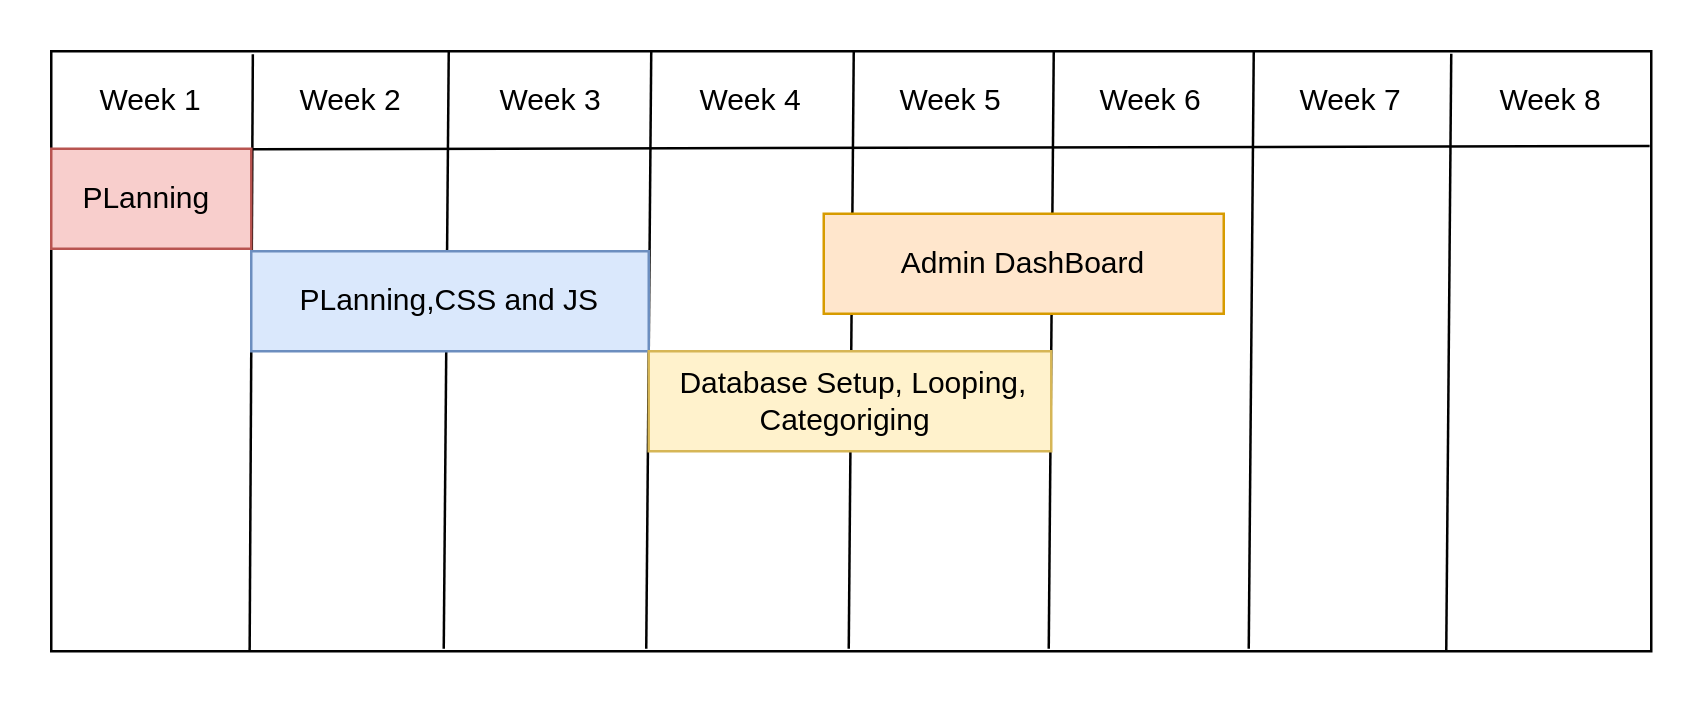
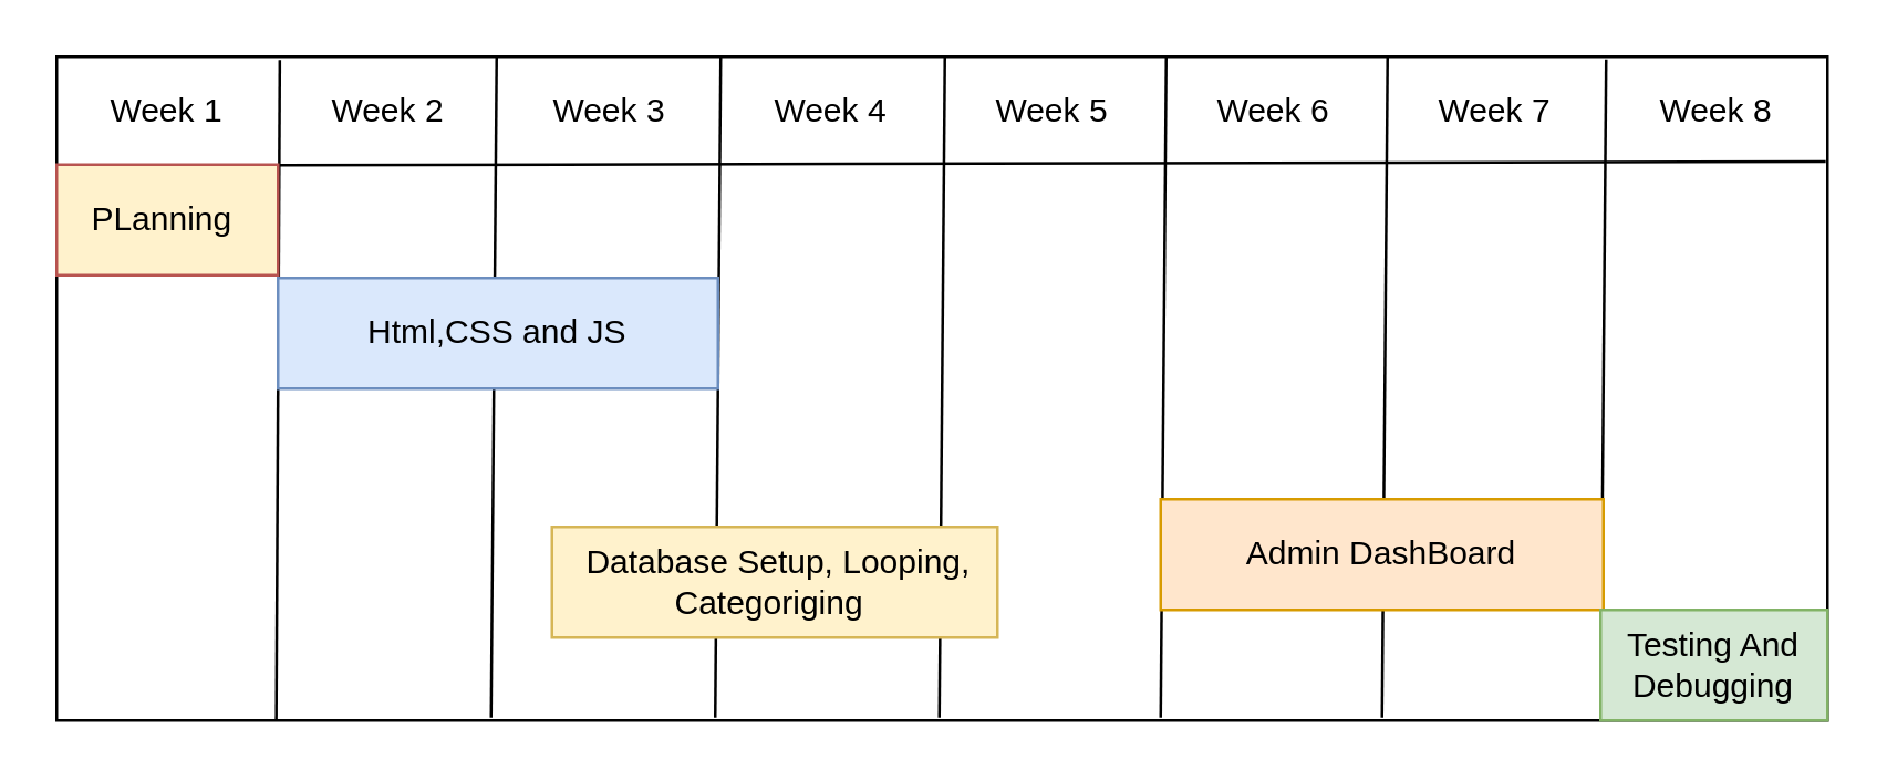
- <mxCell id="20" value="PLanning&amp;nbsp;" style="rounded=0;whiteSpace=wrap;html=1;fillColor=#f8cecc;strokeColor=#b85450;" vertex="1" parent="1"><mxGeometry x="20" y="59" width="80" height="40" as="geometry" /></mxCell>
+ <mxCell id="20" value="PLanning&amp;nbsp;" style="rounded=0;whiteSpace=wrap;html=1;fillColor=#fff2cc;strokeColor=#b85450;" vertex="1" parent="1"><mxGeometry x="20" y="59" width="80" height="40" as="geometry" /></mxCell>
- <mxCell id="23" value="Admin DashBoard" style="rounded=0;whiteSpace=wrap;html=1;fillColor=#ffe6cc;strokeColor=#d79b00;" vertex="1" parent="1"><mxGeometry x="329" y="85" width="160" height="40" as="geometry" /></mxCell>
+ <mxCell id="23" value="Admin DashBoard" style="rounded=0;whiteSpace=wrap;html=1;fillColor=#ffe6cc;strokeColor=#d79b00;" vertex="1" parent="1"><mxGeometry x="419" y="180" width="160" height="40" as="geometry" /></mxCell>
- <mxCell id="21" value="PLanning,CSS and JS" style="rounded=0;whiteSpace=wrap;html=1;fillColor=#dae8fc;strokeColor=#6c8ebf;" vertex="1" parent="1"><mxGeometry x="100" y="100" width="159" height="40" as="geometry" /></mxCell>
+ <mxCell id="21" value="Html,CSS and JS" style="rounded=0;whiteSpace=wrap;html=1;fillColor=#dae8fc;strokeColor=#6c8ebf;" vertex="1" parent="1"><mxGeometry x="100" y="100" width="159" height="40" as="geometry" /></mxCell>
- <mxCell id="22" value="&amp;nbsp;Database Setup, Looping, Categoriging&amp;nbsp;" style="rounded=0;whiteSpace=wrap;html=1;fillColor=#fff2cc;strokeColor=#d6b656;" vertex="1" parent="1"><mxGeometry x="259" y="140" width="161" height="40" as="geometry" /></mxCell>
+ <mxCell id="22" value="&amp;nbsp;Database Setup, Looping, Categoriging&amp;nbsp;" style="rounded=0;whiteSpace=wrap;html=1;fillColor=#fff2cc;strokeColor=#d6b656;" vertex="1" parent="1"><mxGeometry x="199" y="190" width="161" height="40" as="geometry" /></mxCell>
+ <mxCell id="24" value="Testing And Debugging" style="rounded=0;whiteSpace=wrap;html=1;fillColor=#d5e8d4;strokeColor=#82b366;" vertex="1" parent="1"><mxGeometry x="578" y="220" width="82" height="40" as="geometry" /></mxCell>
